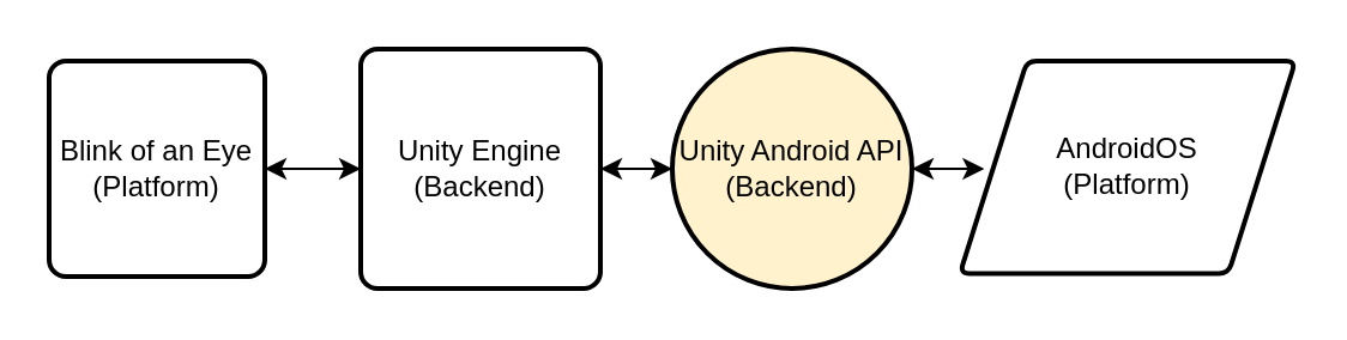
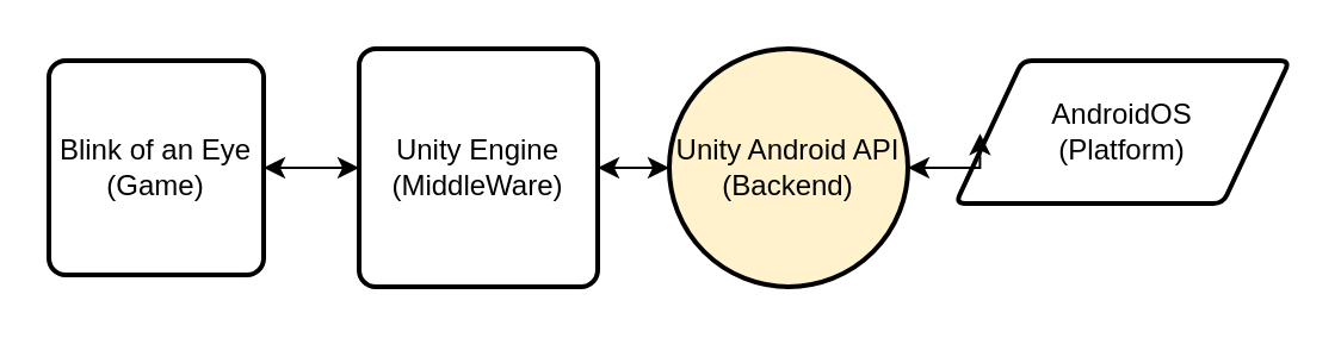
- <mxCell id="6" value="AndroidOS&lt;br&gt;(Platform)" style="shape=parallelogram;whiteSpace=wrap;html=1;dx=15;dy=15;rounded=1;arcSize=8;strokeWidth=2;" parent="1" vertex="1"><mxGeometry x="400" y="25" width="140" height="88.75" as="geometry" /></mxCell>
+ <mxCell id="6" value="AndroidOS&lt;br&gt;(Platform)" style="shape=parallelogram;whiteSpace=wrap;html=1;dx=15;dy=15;rounded=1;arcSize=8;strokeWidth=2;" parent="1" vertex="1"><mxGeometry x="400" y="25" width="140" height="60" as="geometry" /></mxCell>
- <mxCell id="3" value="Blink of an Eye&lt;br&gt;(Platform)" style="rounded=1;whiteSpace=wrap;html=1;absoluteArcSize=1;arcSize=14;strokeWidth=2;" parent="1" vertex="1"><mxGeometry x="20" y="25" width="90" height="90" as="geometry" /></mxCell>
+ <mxCell id="3" value="Blink of an Eye&lt;br&gt;(Game)" style="rounded=1;whiteSpace=wrap;html=1;absoluteArcSize=1;arcSize=14;strokeWidth=2;" parent="1" vertex="1"><mxGeometry x="20" y="25" width="90" height="90" as="geometry" /></mxCell>
- <mxCell id="5" value="Unity Engine&lt;br&gt;(Backend)" style="rounded=1;whiteSpace=wrap;html=1;absoluteArcSize=1;arcSize=14;strokeWidth=2;" parent="1" vertex="1"><mxGeometry x="150" y="20" width="100" height="100" as="geometry" /></mxCell>
+ <mxCell id="5" value="Unity Engine&lt;br&gt;(MiddleWare)" style="rounded=1;whiteSpace=wrap;html=1;absoluteArcSize=1;arcSize=14;strokeWidth=2;" parent="1" vertex="1"><mxGeometry x="150" y="20" width="100" height="100" as="geometry" /></mxCell>
